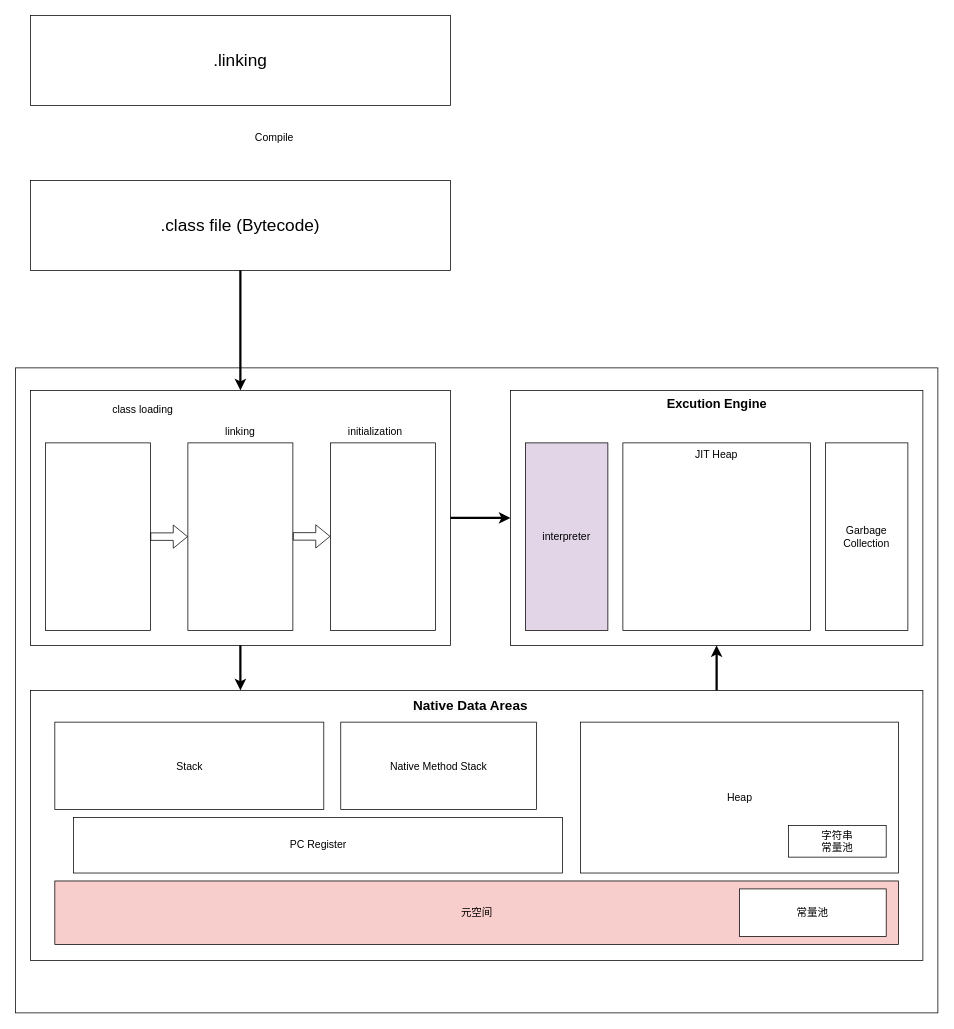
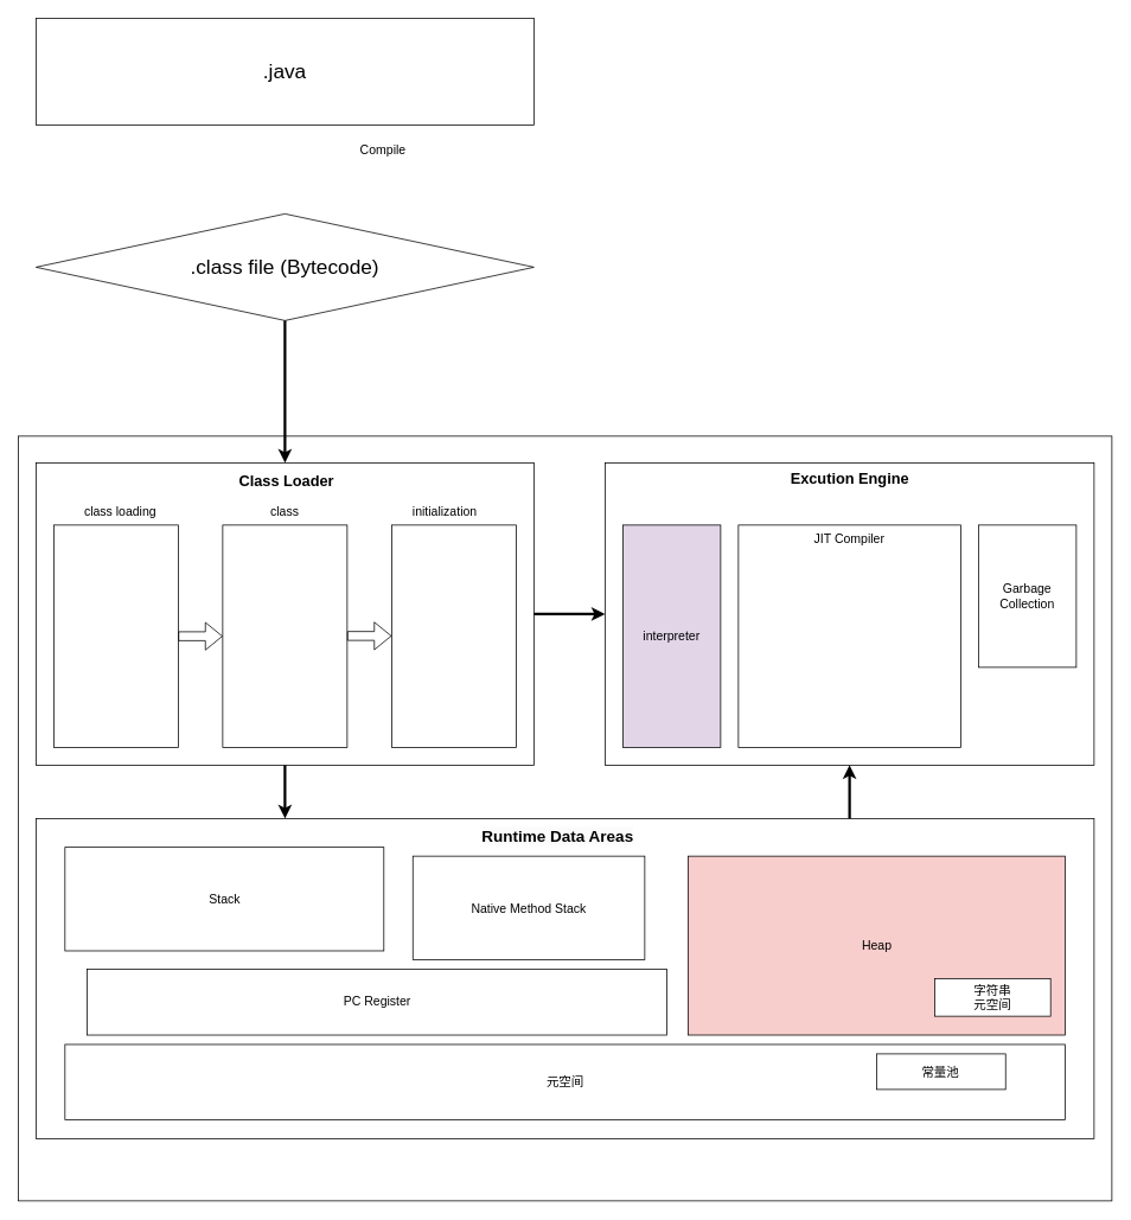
- <mxCell id="35" value=".linking" style="rounded=0;whiteSpace=wrap;html=1;fontSize=23;" vertex="1" parent="1"><mxGeometry x="40" y="20" width="560" height="120" as="geometry" /></mxCell>
+ <mxCell id="35" value=".java" style="rounded=0;whiteSpace=wrap;html=1;fontSize=23;" vertex="1" parent="1"><mxGeometry x="40" y="20" width="560" height="120" as="geometry" /></mxCell>
- <mxCell id="36" value="Compile" style="text;html=1;align=center;verticalAlign=middle;resizable=0;points=[];autosize=1;strokeColor=none;fillColor=none;fontSize=14;" vertex="1" parent="1"><mxGeometry x="330" y="168" width="70" height="30" as="geometry" /></mxCell>
+ <mxCell id="36" value="Compile" style="text;html=1;align=center;verticalAlign=middle;resizable=0;points=[];autosize=1;strokeColor=none;fillColor=none;fontSize=14;" vertex="1" parent="1"><mxGeometry x="395" y="153" width="70" height="30" as="geometry" /></mxCell>
- <mxCell id="11" value=".class file (Bytecode)" style="rounded=0;whiteSpace=wrap;html=1;fontSize=23;" vertex="1" parent="1"><mxGeometry x="40" y="240" width="560" height="120" as="geometry" /></mxCell>
+ <mxCell id="11" value=".class file (Bytecode)" style="rhombus;whiteSpace=wrap;html=1;fontSize=23;" vertex="1" parent="1"><mxGeometry x="40" y="240" width="560" height="120" as="geometry" /></mxCell>
+ <mxCell id="4" value="Class Loader" style="text;html=1;strokeColor=none;fillColor=none;align=center;verticalAlign=middle;whiteSpace=wrap;rounded=0;fontSize=17;fontStyle=1" vertex="1" parent="1"><mxGeometry x="267" y="526" width="110" height="30" as="geometry" /></mxCell>
- <mxCell id="8" value="class loading" style="text;html=1;strokeColor=none;fillColor=none;align=center;verticalAlign=middle;whiteSpace=wrap;rounded=0;fontSize=14;" vertex="1" parent="1"><mxGeometry x="145" y="530" width="90" height="30" as="geometry" /></mxCell>
+ <mxCell id="8" value="class loading" style="text;html=1;strokeColor=none;fillColor=none;align=center;verticalAlign=middle;whiteSpace=wrap;rounded=0;fontSize=14;" vertex="1" parent="1"><mxGeometry x="90" y="560" width="90" height="30" as="geometry" /></mxCell>
- <mxCell id="9" value="linking" style="text;html=1;strokeColor=none;fillColor=none;align=center;verticalAlign=middle;whiteSpace=wrap;rounded=0;fontSize=14;" vertex="1" parent="1"><mxGeometry x="280" y="560" width="80" height="30" as="geometry" /></mxCell>
+ <mxCell id="9" value="class" style="text;html=1;strokeColor=none;fillColor=none;align=center;verticalAlign=middle;whiteSpace=wrap;rounded=0;fontSize=14;" vertex="1" parent="1"><mxGeometry x="280" y="560" width="80" height="30" as="geometry" /></mxCell>
- <mxCell id="31" value="JIT Heap" style="text;html=1;strokeColor=none;fillColor=none;align=center;verticalAlign=middle;whiteSpace=wrap;rounded=0;fontSize=14;" vertex="1" parent="25"><mxGeometry x="230" y="70" width="90" height="30" as="geometry" /></mxCell>
+ <mxCell id="31" value="JIT Compiler" style="text;html=1;strokeColor=none;fillColor=none;align=center;verticalAlign=middle;whiteSpace=wrap;rounded=0;fontSize=14;" vertex="1" parent="25"><mxGeometry x="230" y="70" width="90" height="30" as="geometry" /></mxCell>
- <mxCell id="29" value="Garbage Collection" style="rounded=0;whiteSpace=wrap;html=1;fontSize=14;" vertex="1" parent="25"><mxGeometry x="420" y="70" width="110" height="250" as="geometry" /></mxCell>
+ <mxCell id="29" value="Garbage Collection" style="rounded=0;whiteSpace=wrap;html=1;fontSize=14;" vertex="1" parent="25"><mxGeometry x="420" y="70" width="110" height="160" as="geometry" /></mxCell>
- <mxCell id="17" value="&lt;meta charset=&quot;utf-8&quot; style=&quot;font-size: 18px;&quot;&gt;&lt;span style=&quot;color: rgb(0, 0, 0); font-family: Helvetica; font-size: 18px; font-style: normal; font-variant-ligatures: normal; font-variant-caps: normal; letter-spacing: normal; orphans: 2; text-align: center; text-indent: 0px; text-transform: none; widows: 2; word-spacing: 0px; -webkit-text-stroke-width: 0px; background-color: rgb(251, 251, 251); text-decoration-thickness: initial; text-decoration-style: initial; text-decoration-color: initial; float: none; display: inline !important;&quot;&gt;Native Data Areas&lt;/span&gt;" style="text;html=1;strokeColor=none;fillColor=none;align=center;verticalAlign=middle;whiteSpace=wrap;rounded=0;fontSize=18;fontStyle=1" vertex="1" parent="15"><mxGeometry x="489.041" y="4.235" width="195.616" height="31.765" as="geometry" /></mxCell>
+ <mxCell id="17" value="&lt;meta charset=&quot;utf-8&quot; style=&quot;font-size: 18px;&quot;&gt;&lt;span style=&quot;color: rgb(0, 0, 0); font-family: Helvetica; font-size: 18px; font-style: normal; font-variant-ligatures: normal; font-variant-caps: normal; letter-spacing: normal; orphans: 2; text-align: center; text-indent: 0px; text-transform: none; widows: 2; word-spacing: 0px; -webkit-text-stroke-width: 0px; background-color: rgb(251, 251, 251); text-decoration-thickness: initial; text-decoration-style: initial; text-decoration-color: initial; float: none; display: inline !important;&quot;&gt;Runtime Data Areas&lt;/span&gt;" style="text;html=1;strokeColor=none;fillColor=none;align=center;verticalAlign=middle;whiteSpace=wrap;rounded=0;fontSize=18;fontStyle=1" vertex="1" parent="15"><mxGeometry x="489.041" y="4.235" width="195.616" height="31.765" as="geometry" /></mxCell>
- <mxCell id="21" value="Stack" style="rounded=0;whiteSpace=wrap;html=1;fontSize=14;" vertex="1" parent="15"><mxGeometry x="32.603" y="42.353" width="358.63" height="116.471" as="geometry" /></mxCell>
+ <mxCell id="21" value="Stack" style="rounded=0;whiteSpace=wrap;html=1;fontSize=14;" vertex="1" parent="15"><mxGeometry x="32.603" y="32.353" width="358.63" height="116.471" as="geometry" /></mxCell>
- <mxCell id="20" value="Native Method Stack" style="rounded=0;whiteSpace=wrap;html=1;fontSize=14;" vertex="1" parent="15"><mxGeometry x="413.836" y="42.353" width="260.822" height="116.471" as="geometry" /></mxCell>
+ <mxCell id="20" value="Native Method Stack" style="rounded=0;whiteSpace=wrap;html=1;fontSize=14;" vertex="1" parent="15"><mxGeometry x="423.836" y="42.353" width="260.822" height="116.471" as="geometry" /></mxCell>
- <mxCell id="18" value="Heap" style="rounded=0;whiteSpace=wrap;html=1;fontSize=14;" vertex="1" parent="15"><mxGeometry x="733.562" y="42.353" width="423.836" height="201.176" as="geometry" /></mxCell>
+ <mxCell id="18" value="Heap" style="rounded=0;whiteSpace=wrap;html=1;fontSize=14;fillColor=#f8cecc;" vertex="1" parent="15"><mxGeometry x="733.562" y="42.353" width="423.836" height="201.176" as="geometry" /></mxCell>
- <mxCell id="24" value="字符串&lt;br style=&quot;font-size: 14px;&quot;&gt;常量池" style="rounded=0;whiteSpace=wrap;html=1;fontSize=14;" vertex="1" parent="15"><mxGeometry x="1010.685" y="180" width="130.411" height="42.353" as="geometry" /></mxCell>
+ <mxCell id="24" value="字符串&lt;br style=&quot;font-size: 14px;&quot;&gt;元空间" style="rounded=0;whiteSpace=wrap;html=1;fontSize=14;" vertex="1" parent="15"><mxGeometry x="1010.685" y="180" width="130.411" height="42.353" as="geometry" /></mxCell>
- <mxCell id="22" value="元空间" style="rounded=0;whiteSpace=wrap;html=1;fontSize=14;fillColor=#f8cecc;" vertex="1" parent="15"><mxGeometry x="32.603" y="254.118" width="1124.795" height="84.706" as="geometry" /></mxCell>
+ <mxCell id="22" value="元空间" style="rounded=0;whiteSpace=wrap;html=1;fontSize=14;" vertex="1" parent="15"><mxGeometry x="32.603" y="254.118" width="1124.795" height="84.706" as="geometry" /></mxCell>
- <mxCell id="23" value="常量池" style="rounded=0;whiteSpace=wrap;html=1;fontSize=14;" vertex="1" parent="15"><mxGeometry x="945.479" y="264.706" width="195.616" height="63.529" as="geometry" /></mxCell>
+ <mxCell id="23" value="常量池" style="rounded=0;whiteSpace=wrap;html=1;fontSize=14;" vertex="1" parent="15"><mxGeometry x="945.479" y="264.706" width="145" height="40" as="geometry" /></mxCell>
